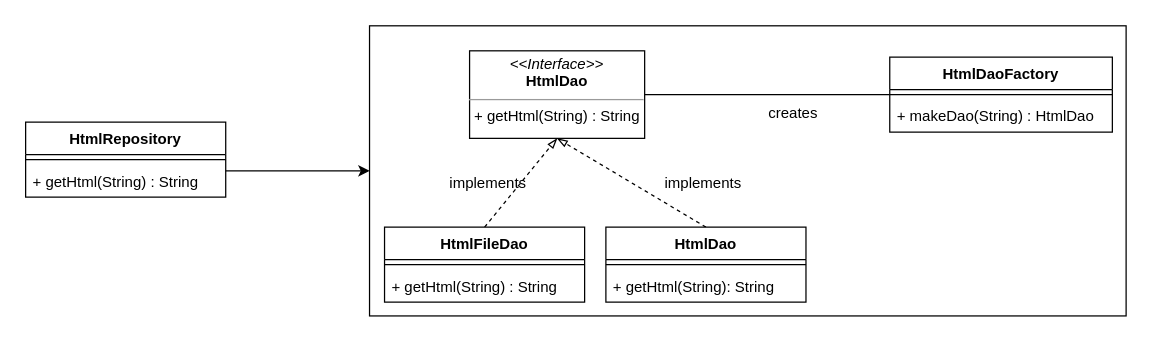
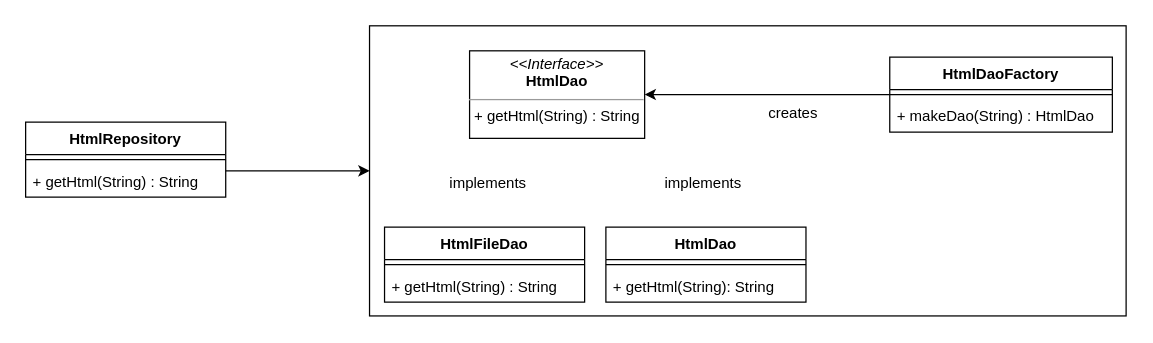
- <mxCell id="5" value="" style="endArrow=none;html=1;entryX=1;entryY=0.5;entryDx=0;entryDy=0;exitX=0;exitY=0.5;exitDx=0;exitDy=0;" edge="1" parent="1" source="16" target="2"><mxGeometry width="50" height="50" relative="1" as="geometry"><mxPoint x="763" y="111" as="sourcePoint" /><mxPoint x="712" y="119" as="targetPoint" /></mxGeometry></mxCell>
+ <mxCell id="5" value="" style="endArrow=classic;html=1;entryX=1;entryY=0.5;entryDx=0;entryDy=0;exitX=0;exitY=0.5;exitDx=0;exitDy=0;" edge="1" parent="1" source="16" target="2"><mxGeometry width="50" height="50" relative="1" as="geometry"><mxPoint x="763" y="111" as="sourcePoint" /><mxPoint x="712" y="119" as="targetPoint" /></mxGeometry></mxCell>
- <mxCell id="3" value="" style="endArrow=blockThin;html=1;dashed=1;entryX=0.5;entryY=1;entryDx=0;entryDy=0;exitX=0.5;exitY=0;exitDx=0;exitDy=0;endFill=0;" edge="1" parent="1" source="13" target="2"><mxGeometry width="50" height="50" relative="1" as="geometry"><mxPoint x="662" y="269" as="sourcePoint" /><mxPoint x="712" y="219" as="targetPoint" /></mxGeometry></mxCell>
- <mxCell id="4" value="" style="endArrow=blockThin;html=1;dashed=1;entryX=0.5;entryY=1;entryDx=0;entryDy=0;exitX=0.5;exitY=0;exitDx=0;exitDy=0;endFill=0;" edge="1" parent="1" source="10" target="2"><mxGeometry width="50" height="50" relative="1" as="geometry"><mxPoint x="488" y="193" as="sourcePoint" /><mxPoint x="374" y="125" as="targetPoint" /></mxGeometry></mxCell>
